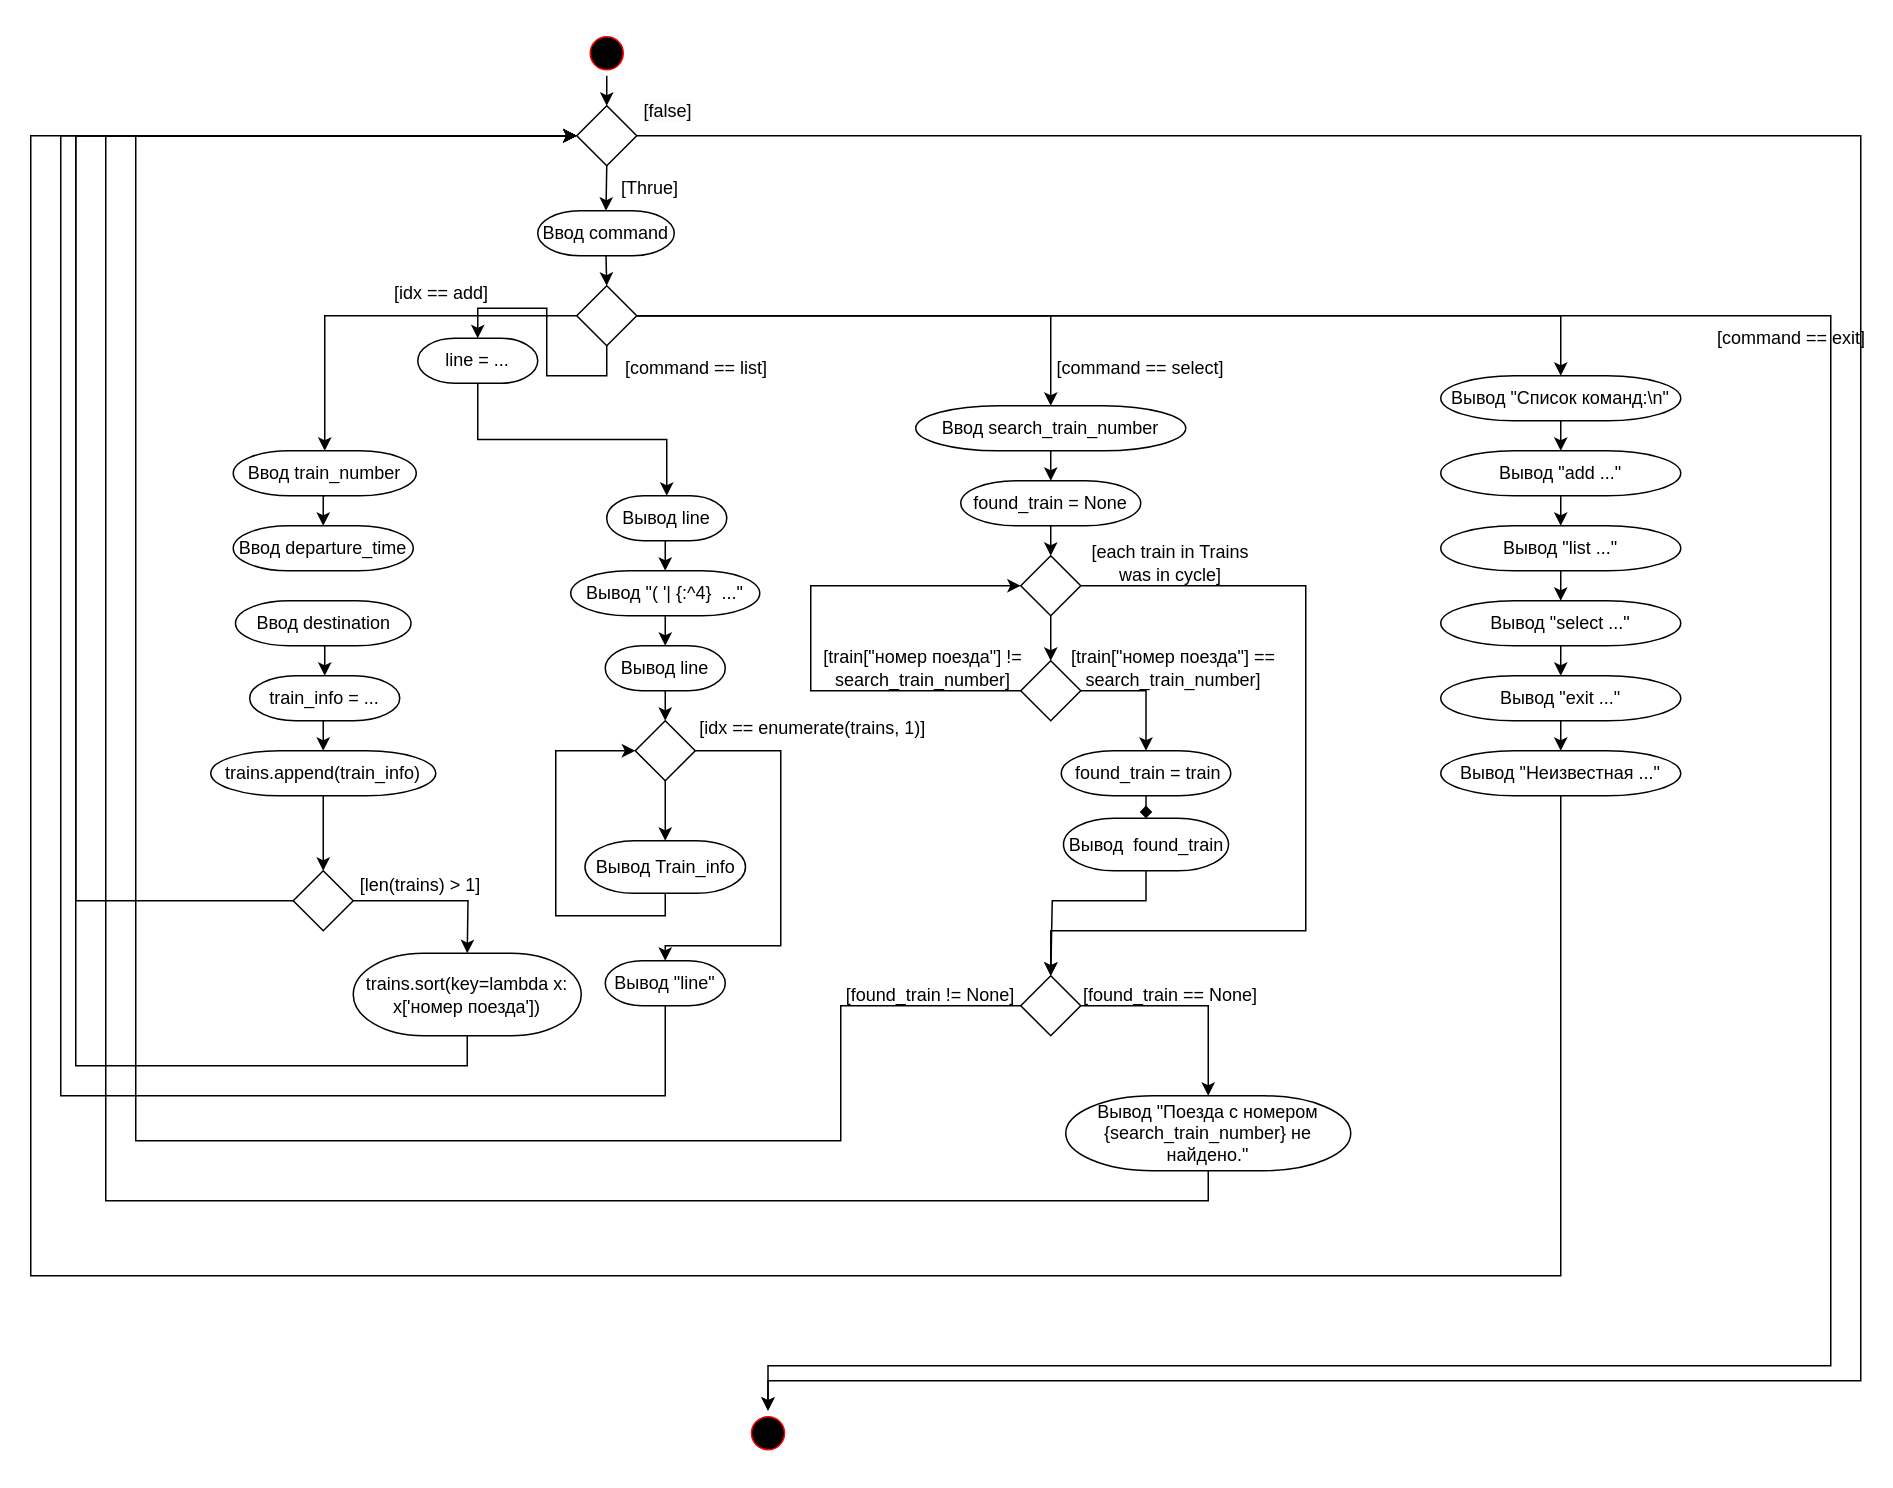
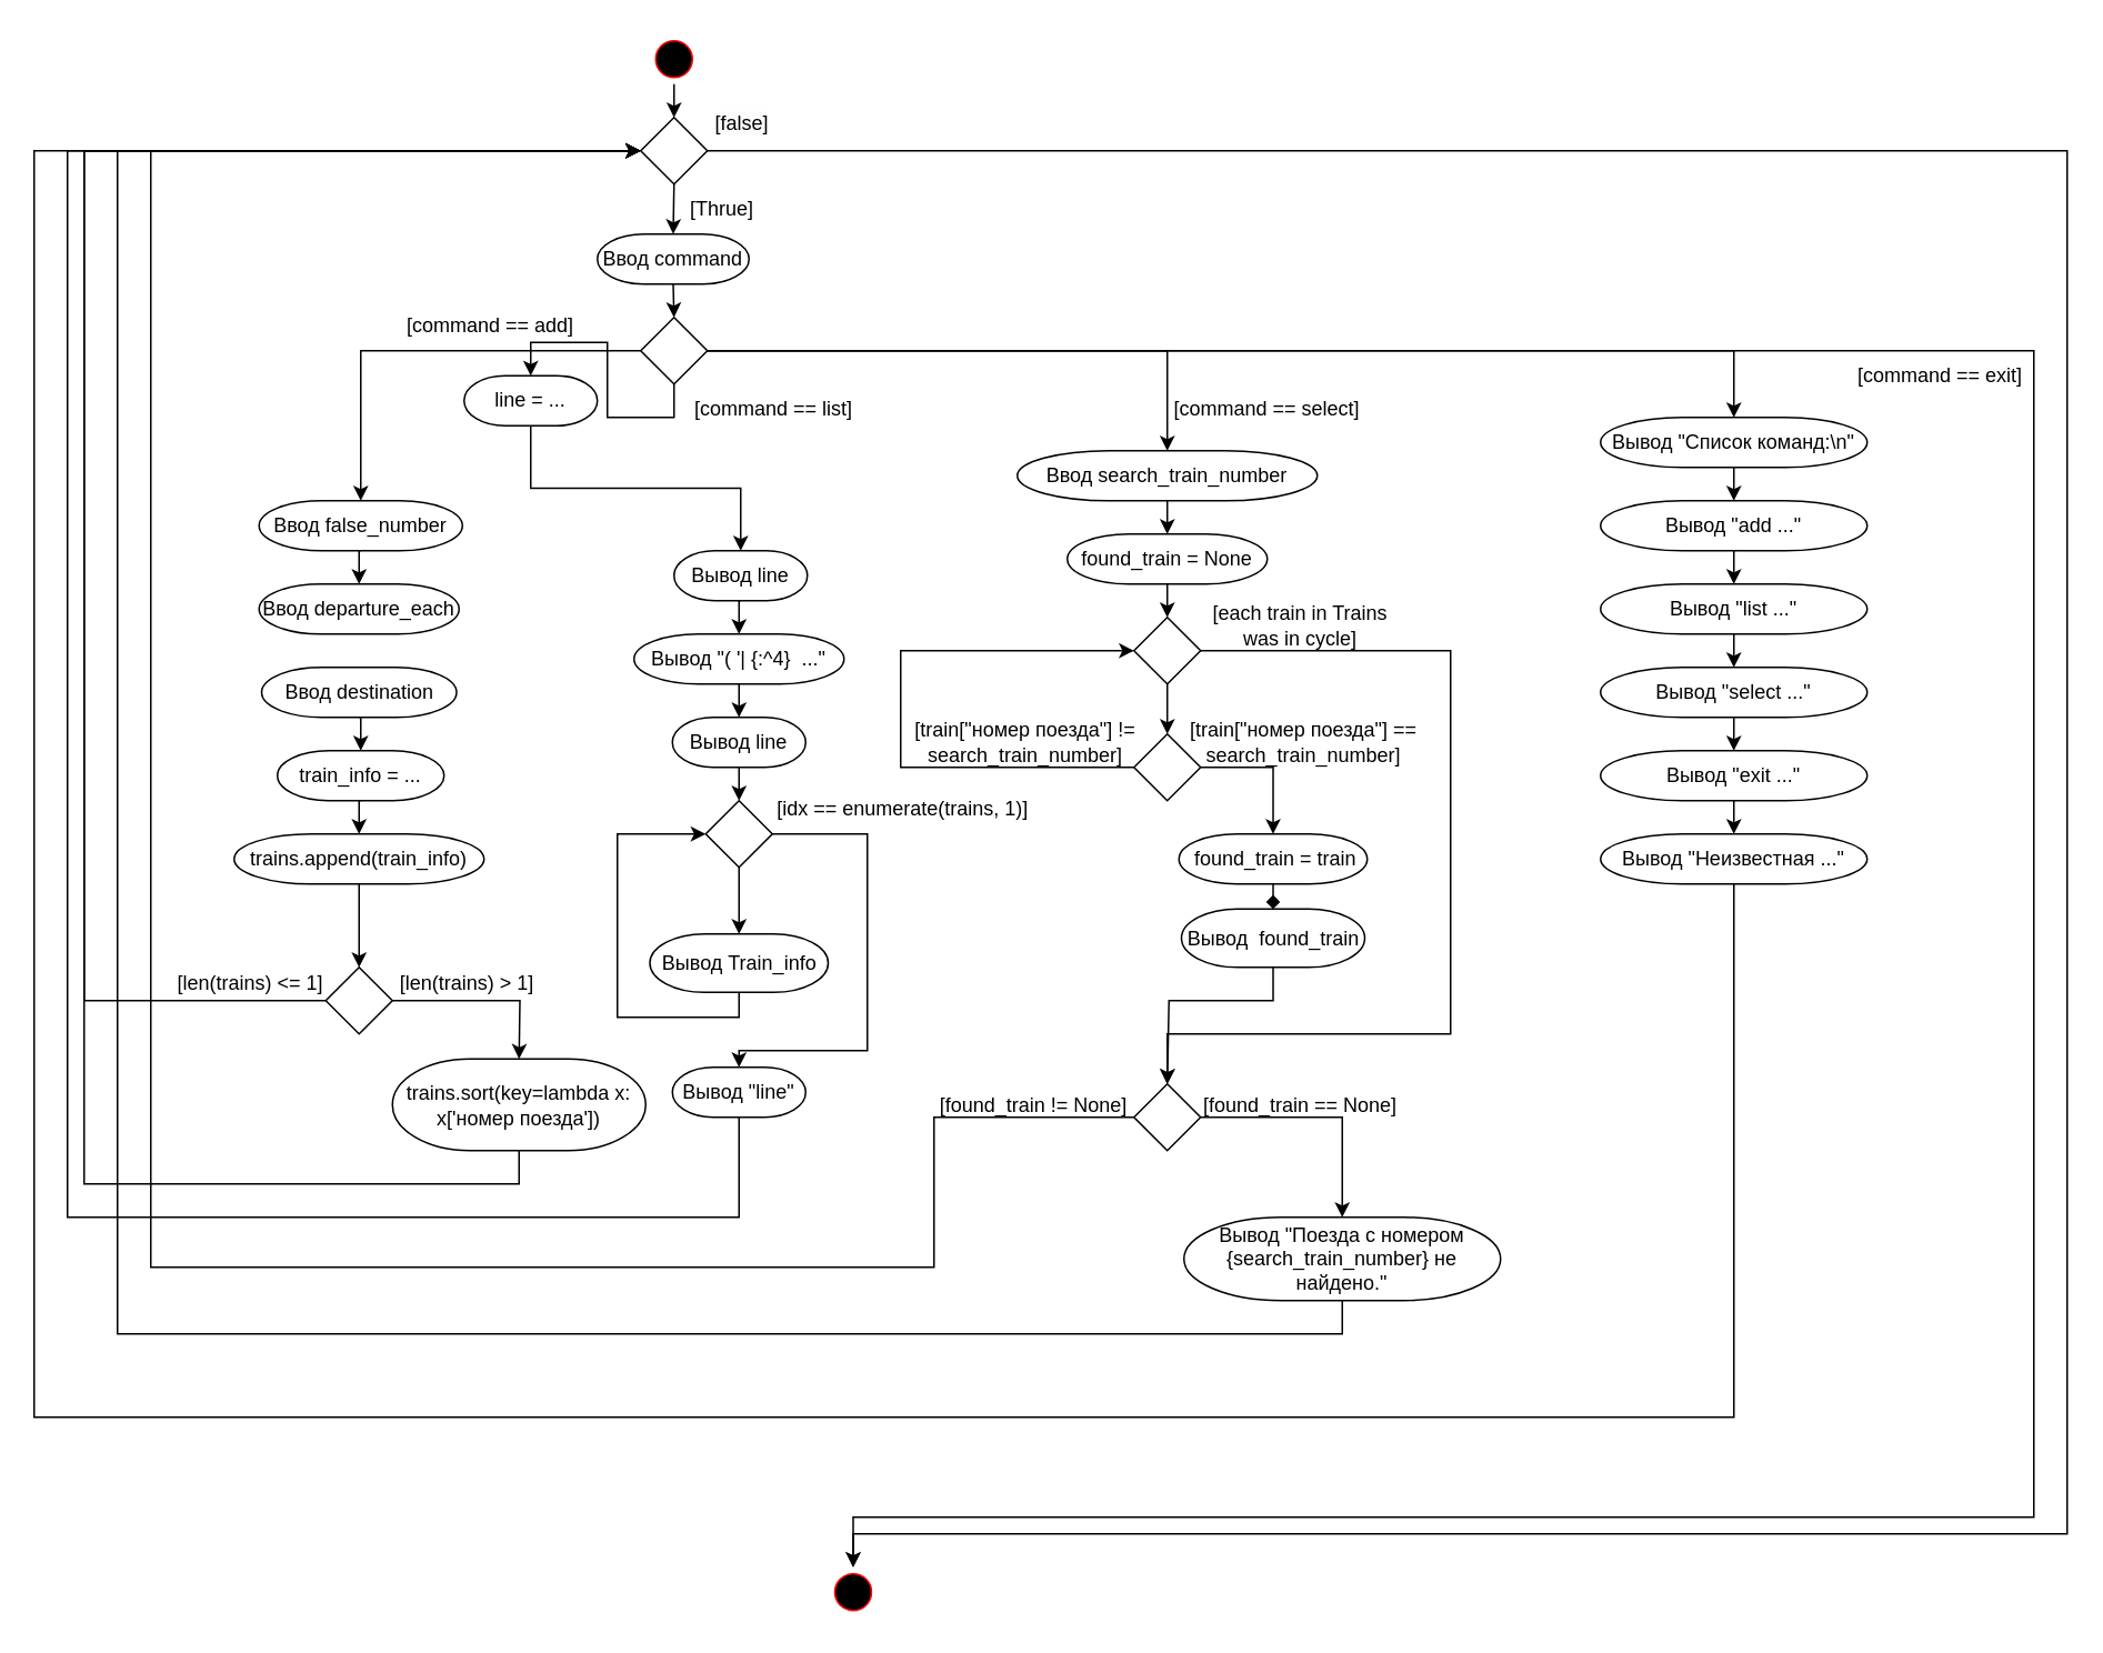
- <mxCell id="83" value="[idx == add]" style="text;html=1;strokeColor=none;fillColor=none;align=center;verticalAlign=middle;whiteSpace=wrap;rounded=0;" vertex="1" parent="1"><mxGeometry x="240" y="180" width="108" height="30" as="geometry" /></mxCell>
+ <mxCell id="83" value="[command == add]" style="text;html=1;strokeColor=none;fillColor=none;align=center;verticalAlign=middle;whiteSpace=wrap;rounded=0;" vertex="1" parent="1"><mxGeometry x="240" y="180" width="108" height="30" as="geometry" /></mxCell>
- <mxCell id="87" value="[command == exit]" style="text;html=1;strokeColor=none;fillColor=none;align=center;verticalAlign=middle;whiteSpace=wrap;rounded=0;" vertex="1" parent="1"><mxGeometry x="1140" y="205" width="108" height="40" as="geometry" /></mxCell>
+ <mxCell id="87" value="[command == exit]" style="text;html=1;strokeColor=none;fillColor=none;align=center;verticalAlign=middle;whiteSpace=wrap;rounded=0;" vertex="1" parent="1"><mxGeometry x="1110" y="205" width="108" height="40" as="geometry" /></mxCell>
- <mxCell id="11" value="Ввод&amp;nbsp;train_number" style="strokeWidth=1;html=1;shape=mxgraph.flowchart.terminator;whiteSpace=wrap;" vertex="1" parent="1"><mxGeometry x="155" y="300" width="122" height="30" as="geometry" /></mxCell>
+ <mxCell id="11" value="Ввод&amp;nbsp;false_number" style="strokeWidth=1;html=1;shape=mxgraph.flowchart.terminator;whiteSpace=wrap;" vertex="1" parent="1"><mxGeometry x="155" y="300" width="122" height="30" as="geometry" /></mxCell>
- <mxCell id="13" value="Ввод&amp;nbsp;departure_time" style="strokeWidth=1;html=1;shape=mxgraph.flowchart.terminator;whiteSpace=wrap;" vertex="1" parent="1"><mxGeometry x="155" y="350" width="120" height="30" as="geometry" /></mxCell>
+ <mxCell id="13" value="Ввод&amp;nbsp;departure_each" style="strokeWidth=1;html=1;shape=mxgraph.flowchart.terminator;whiteSpace=wrap;" vertex="1" parent="1"><mxGeometry x="155" y="350" width="120" height="30" as="geometry" /></mxCell>
+ <mxCell id="81" value="[len(trains) &amp;lt;= 1]" style="text;html=1;strokeColor=none;fillColor=none;align=center;verticalAlign=middle;whiteSpace=wrap;rounded=0;" vertex="1" parent="1"><mxGeometry x="105" y="580" width="90" height="20" as="geometry" /></mxCell>
